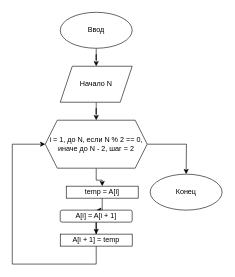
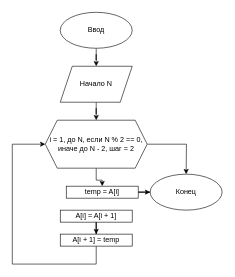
- <mxCell id="9" style="edgeStyle=orthogonalEdgeStyle;rounded=0;orthogonalLoop=1;jettySize=auto;html=1;entryX=0.5;entryY=0;entryDx=0;entryDy=0;" edge="1" parent="1" source="10" target="12"><mxGeometry relative="1" as="geometry" /></mxCell>
+ <mxCell id="9" style="edgeStyle=orthogonalEdgeStyle;rounded=0;orthogonalLoop=1;jettySize=auto;html=1;" edge="1" parent="1" source="10" target="15"><mxGeometry relative="1" as="geometry" /></mxCell>
- <mxCell id="12" value="A[i] = A[i + 1]" style="whiteSpace=wrap;html=1;rounded=1;" vertex="1" parent="1"><mxGeometry x="100" y="350" width="120" height="20" as="geometry" /></mxCell>
+ <mxCell id="12" value="A[i] = A[i + 1]" style="rounded=0;whiteSpace=wrap;html=1;" vertex="1" parent="1"><mxGeometry x="100" y="350" width="120" height="20" as="geometry" /></mxCell>
